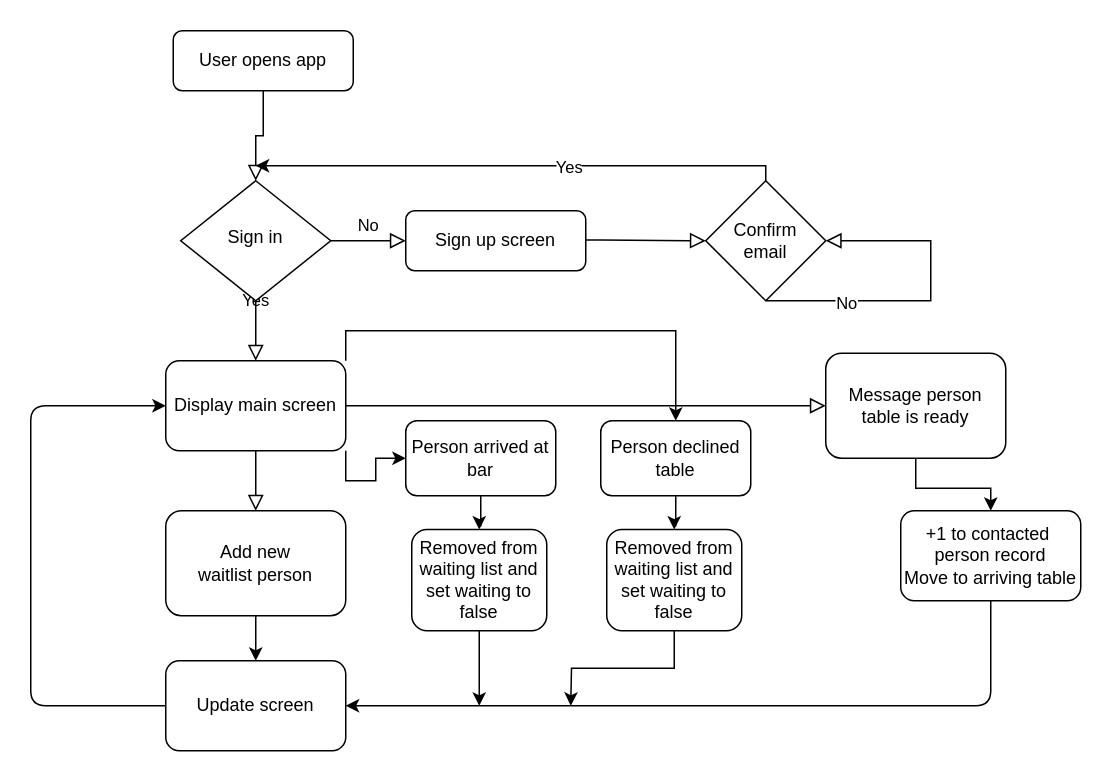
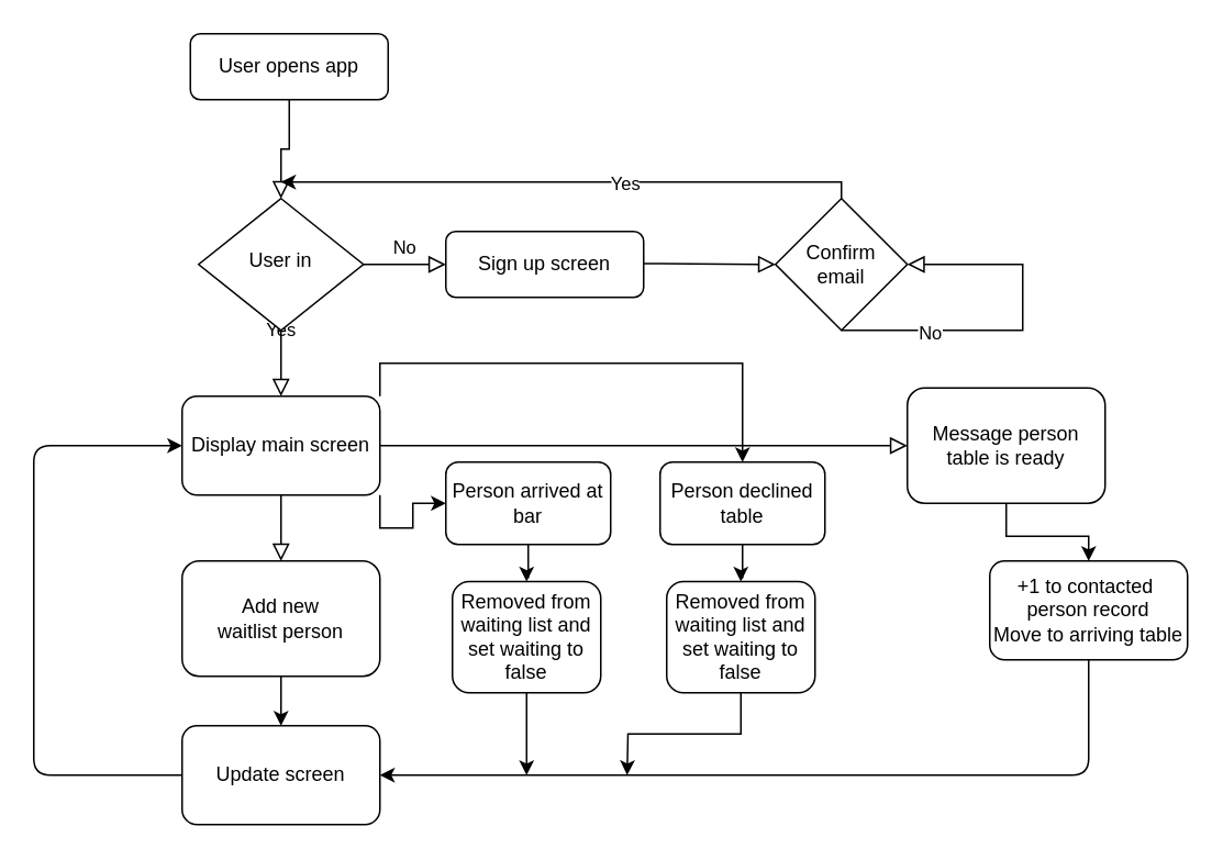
- <mxCell id="6" value="Sign in" style="rhombus;whiteSpace=wrap;html=1;shadow=0;fontFamily=Helvetica;fontSize=12;align=center;strokeWidth=1;spacing=6;spacingTop=-4;" parent="1" vertex="1"><mxGeometry x="120" y="120" width="100" height="80" as="geometry" /></mxCell>
+ <mxCell id="6" value="User in" style="rhombus;whiteSpace=wrap;html=1;shadow=0;fontFamily=Helvetica;fontSize=12;align=center;strokeWidth=1;spacing=6;spacingTop=-4;" parent="1" vertex="1"><mxGeometry x="120" y="120" width="100" height="80" as="geometry" /></mxCell>
